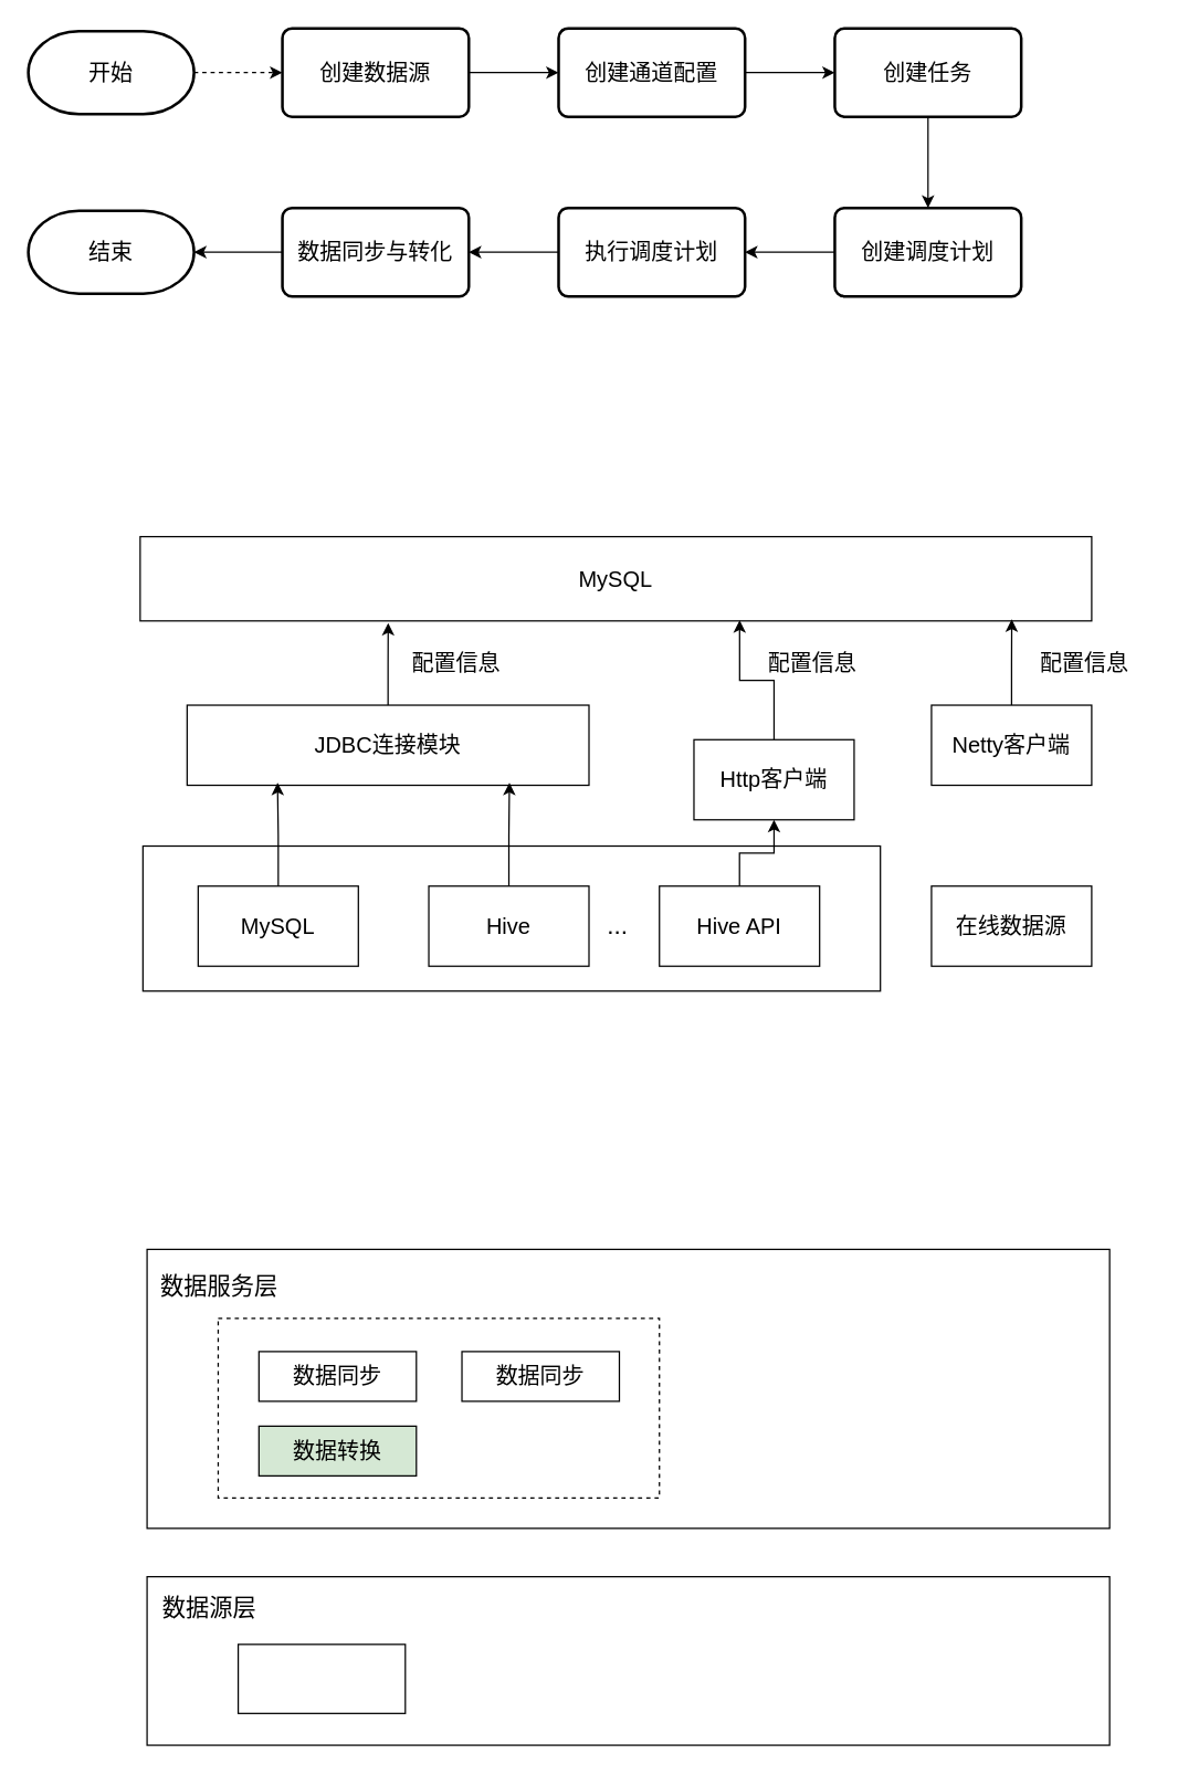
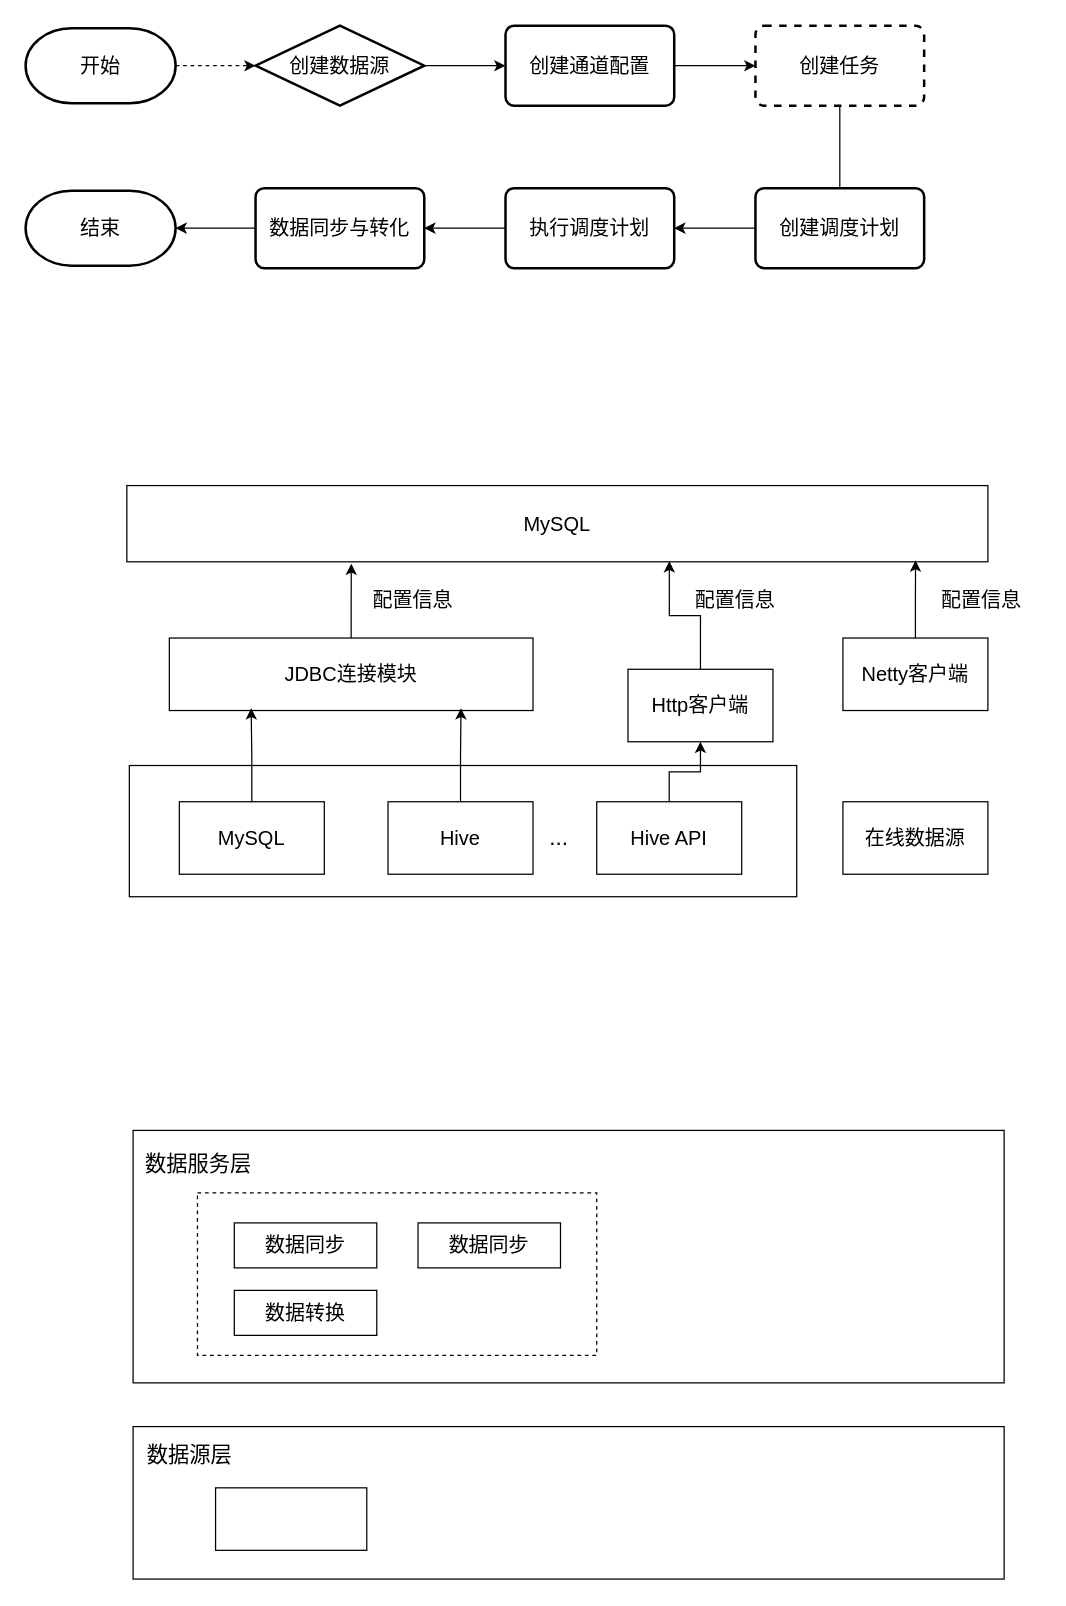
- <mxCell id="6" value="&lt;span style=&quot;font-size: 16px;&quot;&gt;创建数据源&lt;/span&gt;" style="rounded=1;whiteSpace=wrap;html=1;absoluteArcSize=1;arcSize=14;strokeWidth=2;" vertex="1" parent="1"><mxGeometry x="204" y="20" width="135" height="64" as="geometry" /></mxCell>
+ <mxCell id="6" value="&lt;span style=&quot;font-size: 16px;&quot;&gt;创建数据源&lt;/span&gt;" style="rhombus;whiteSpace=wrap;html=1;absoluteArcSize=1;arcSize=14;strokeWidth=2;" vertex="1" parent="1"><mxGeometry x="204" y="20" width="135" height="64" as="geometry" /></mxCell>
- <mxCell id="10" value="&lt;span style=&quot;font-size: 16px;&quot;&gt;创建任务&lt;/span&gt;" style="rounded=1;whiteSpace=wrap;html=1;absoluteArcSize=1;arcSize=14;strokeWidth=2;" vertex="1" parent="1"><mxGeometry x="604" y="20" width="135" height="64" as="geometry" /></mxCell>
+ <mxCell id="10" value="&lt;span style=&quot;font-size: 16px;&quot;&gt;创建任务&lt;/span&gt;" style="rounded=1;whiteSpace=wrap;html=1;absoluteArcSize=1;arcSize=14;strokeWidth=2;dashed=1;" vertex="1" parent="1"><mxGeometry x="604" y="20" width="135" height="64" as="geometry" /></mxCell>
- <mxCell id="9" style="edgeStyle=orthogonalEdgeStyle;rounded=0;orthogonalLoop=1;jettySize=auto;html=1;exitX=0.5;exitY=1;exitDx=0;exitDy=0;entryX=0.5;entryY=0;entryDx=0;entryDy=0;" edge="1" parent="1" source="10" target="12"><mxGeometry relative="1" as="geometry" /></mxCell>
+ <mxCell id="9" style="edgeStyle=orthogonalEdgeStyle;rounded=0;orthogonalLoop=1;jettySize=auto;html=1;exitX=0.5;exitY=1;exitDx=0;exitDy=0;entryX=0.5;entryY=0;entryDx=0;entryDy=0;endArrow=none;" edge="1" parent="1" source="10" target="12"><mxGeometry relative="1" as="geometry" /></mxCell>
- <mxCell id="43" value="&lt;font style=&quot;font-size: 16px;&quot;&gt;数据转换&lt;/font&gt;" style="rounded=0;whiteSpace=wrap;html=1;fillColor=#d5e8d4;" vertex="1" parent="1"><mxGeometry x="187" y="1032" width="114" height="36" as="geometry" /></mxCell>
+ <mxCell id="43" value="&lt;font style=&quot;font-size: 16px;&quot;&gt;数据转换&lt;/font&gt;" style="rounded=0;whiteSpace=wrap;html=1;" vertex="1" parent="1"><mxGeometry x="187" y="1032" width="114" height="36" as="geometry" /></mxCell>
